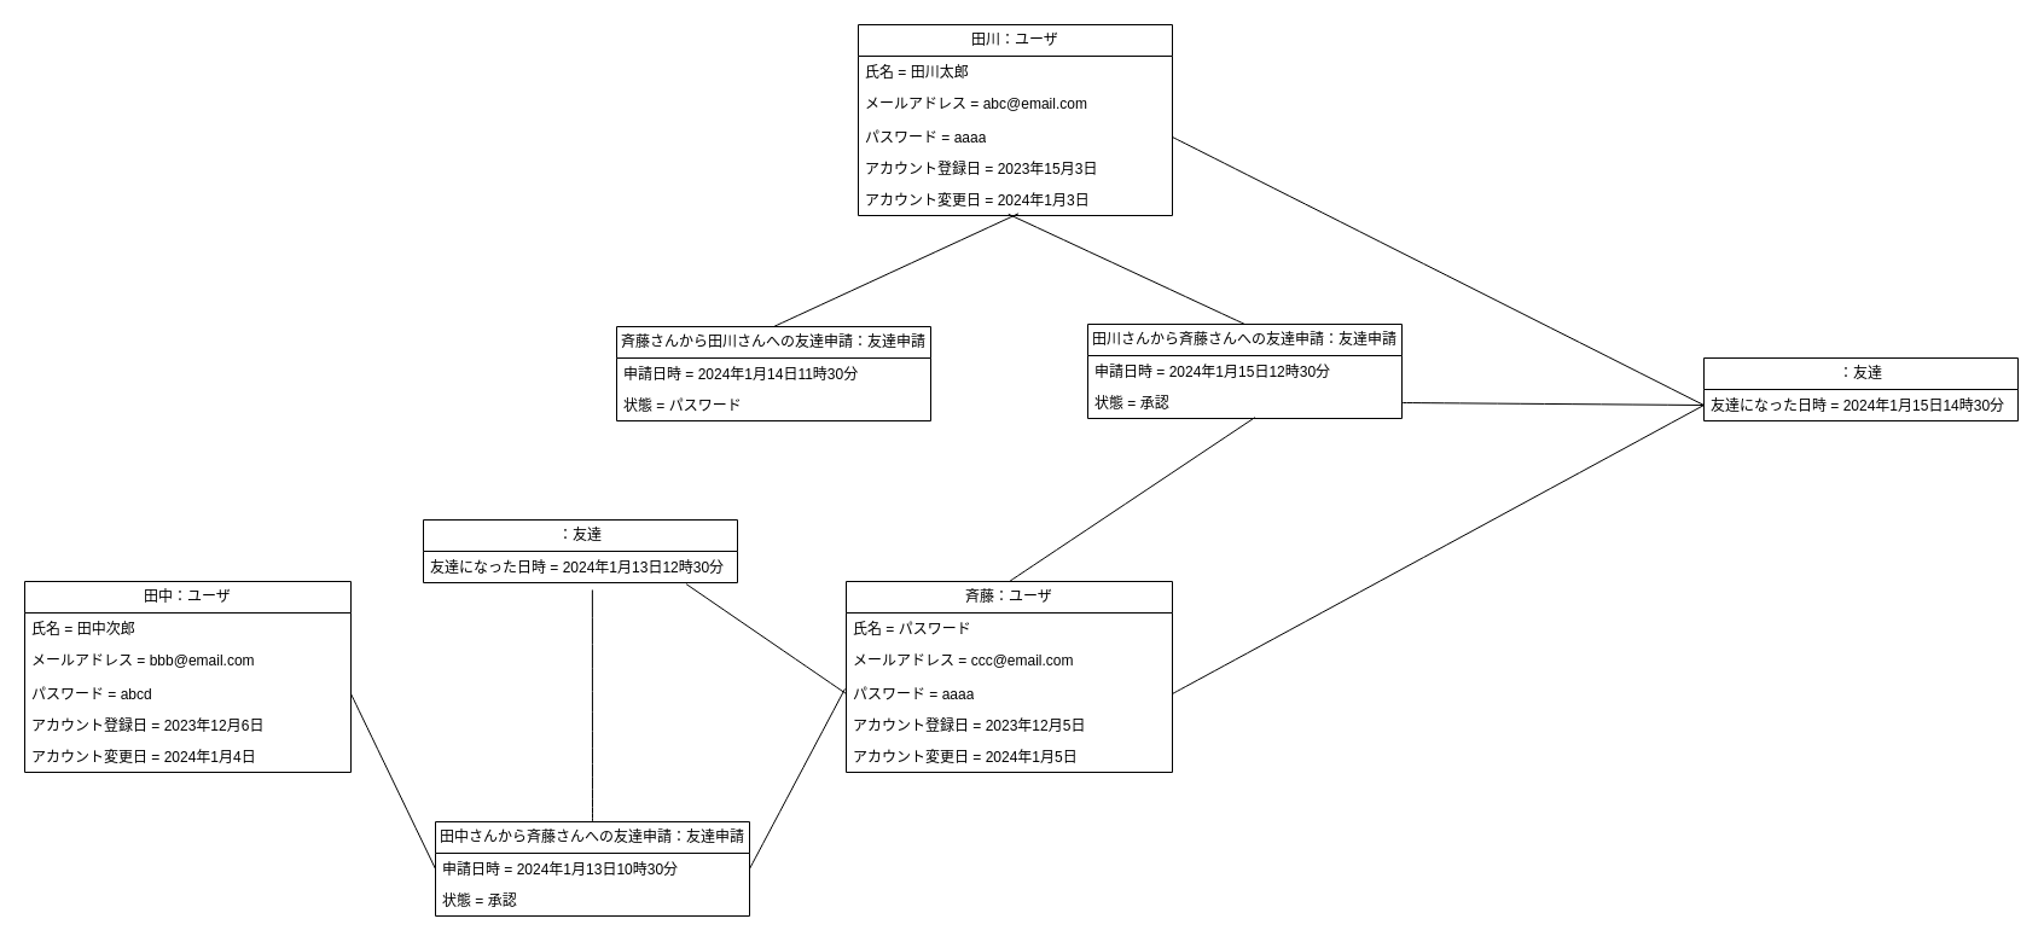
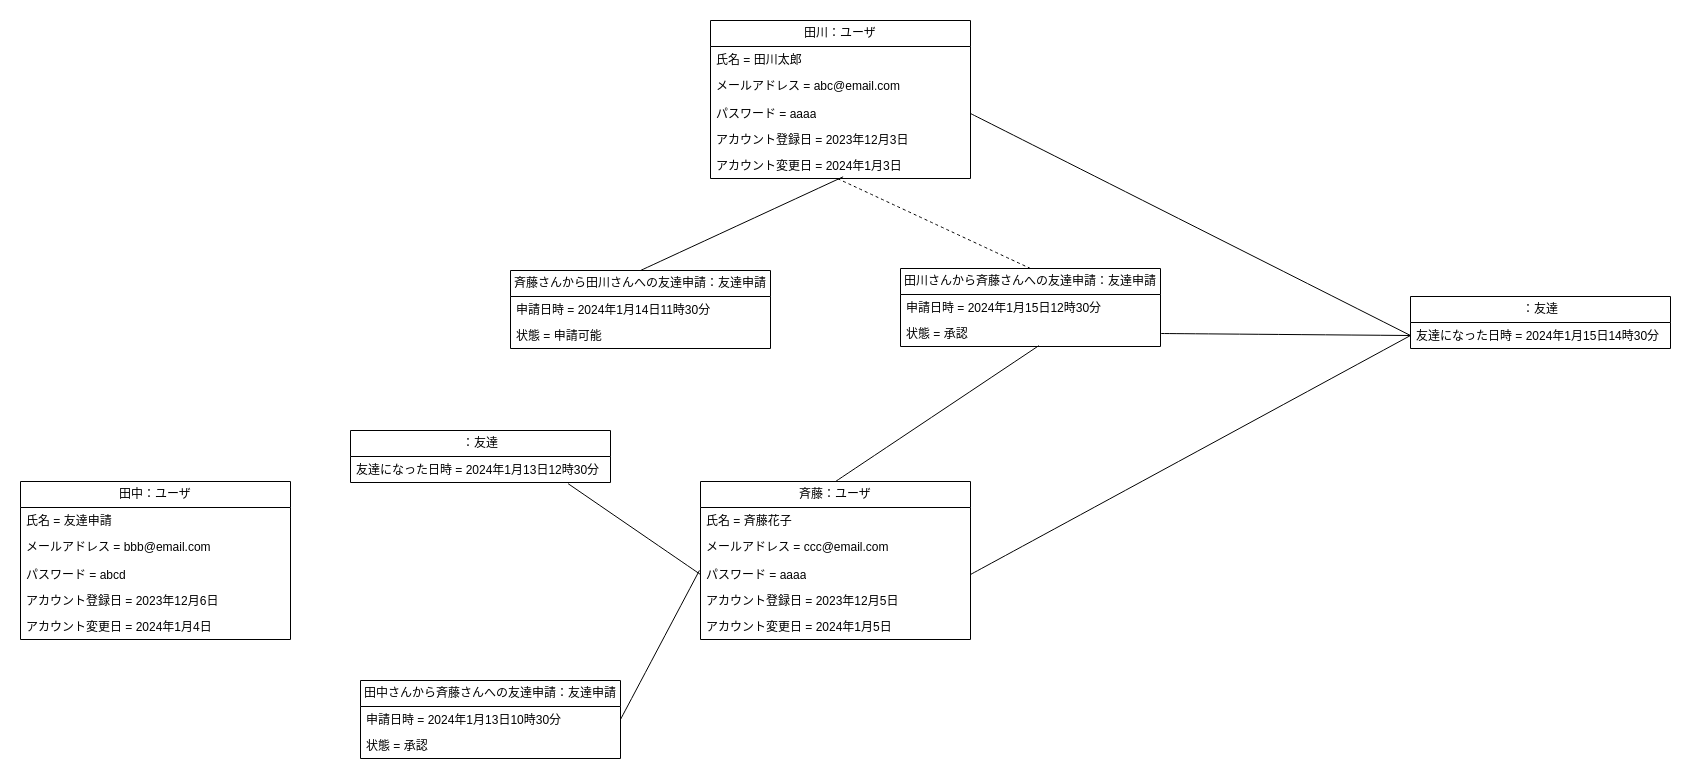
- <mxCell id="24" value="アカウント登録日 = 2023年15月3日" style="text;strokeColor=none;fillColor=none;align=left;verticalAlign=top;spacingLeft=4;spacingRight=4;overflow=hidden;rotatable=0;points=[[0,0.5],[1,0.5]];portConstraint=eastwest;whiteSpace=wrap;html=1;" parent="20" vertex="1"><mxGeometry y="106" width="260" height="26" as="geometry" /></mxCell>
+ <mxCell id="24" value="アカウント登録日 = 2023年12月3日" style="text;strokeColor=none;fillColor=none;align=left;verticalAlign=top;spacingLeft=4;spacingRight=4;overflow=hidden;rotatable=0;points=[[0,0.5],[1,0.5]];portConstraint=eastwest;whiteSpace=wrap;html=1;" parent="20" vertex="1"><mxGeometry y="106" width="260" height="26" as="geometry" /></mxCell>
- <mxCell id="33" style="edgeStyle=none;curved=1;rounded=0;orthogonalLoop=1;jettySize=auto;html=1;exitX=0.5;exitY=0;exitDx=0;exitDy=0;fontSize=12;startSize=8;endSize=8;endArrow=none;endFill=0;entryX=0.478;entryY=0.955;entryDx=0;entryDy=0;entryPerimeter=0;" parent="1" source="26" target="25" edge="1"><mxGeometry relative="1" as="geometry"><mxPoint x="840" y="180" as="targetPoint" /></mxGeometry></mxCell>
+ <mxCell id="33" style="edgeStyle=none;curved=1;rounded=0;orthogonalLoop=1;jettySize=auto;html=1;exitX=0.5;exitY=0;exitDx=0;exitDy=0;fontSize=12;startSize=8;endSize=8;endArrow=none;endFill=0;entryX=0.478;entryY=0.955;entryDx=0;entryDy=0;entryPerimeter=0;dashed=1;" parent="1" source="26" target="25" edge="1"><mxGeometry relative="1" as="geometry"><mxPoint x="840" y="180" as="targetPoint" /></mxGeometry></mxCell>
- <mxCell id="31" value="状態 = パスワード" style="text;strokeColor=none;fillColor=none;align=left;verticalAlign=top;spacingLeft=4;spacingRight=4;overflow=hidden;rotatable=0;points=[[0,0.5],[1,0.5]];portConstraint=eastwest;whiteSpace=wrap;html=1;" parent="29" vertex="1"><mxGeometry y="52" width="260" height="26" as="geometry" /></mxCell>
+ <mxCell id="31" value="状態 = 申請可能" style="text;strokeColor=none;fillColor=none;align=left;verticalAlign=top;spacingLeft=4;spacingRight=4;overflow=hidden;rotatable=0;points=[[0,0.5],[1,0.5]];portConstraint=eastwest;whiteSpace=wrap;html=1;" parent="29" vertex="1"><mxGeometry y="52" width="260" height="26" as="geometry" /></mxCell>
- <mxCell id="7" value="氏名 = 田中次郎" style="text;strokeColor=none;fillColor=none;align=left;verticalAlign=top;spacingLeft=4;spacingRight=4;overflow=hidden;rotatable=0;points=[[0,0.5],[1,0.5]];portConstraint=eastwest;whiteSpace=wrap;html=1;" parent="6" vertex="1"><mxGeometry y="26" width="270" height="26" as="geometry" /></mxCell>
+ <mxCell id="7" value="氏名 = 友達申請" style="text;strokeColor=none;fillColor=none;align=left;verticalAlign=top;spacingLeft=4;spacingRight=4;overflow=hidden;rotatable=0;points=[[0,0.5],[1,0.5]];portConstraint=eastwest;whiteSpace=wrap;html=1;" parent="6" vertex="1"><mxGeometry y="26" width="270" height="26" as="geometry" /></mxCell>
- <mxCell id="13" value="氏名 = パスワード" style="text;strokeColor=none;fillColor=none;align=left;verticalAlign=top;spacingLeft=4;spacingRight=4;overflow=hidden;rotatable=0;points=[[0,0.5],[1,0.5]];portConstraint=eastwest;whiteSpace=wrap;html=1;" parent="12" vertex="1"><mxGeometry y="26" width="270" height="26" as="geometry" /></mxCell>
+ <mxCell id="13" value="氏名 = 斉藤花子" style="text;strokeColor=none;fillColor=none;align=left;verticalAlign=top;spacingLeft=4;spacingRight=4;overflow=hidden;rotatable=0;points=[[0,0.5],[1,0.5]];portConstraint=eastwest;whiteSpace=wrap;html=1;" parent="12" vertex="1"><mxGeometry y="26" width="270" height="26" as="geometry" /></mxCell>
- <mxCell id="2" style="edgeStyle=none;curved=1;rounded=0;orthogonalLoop=1;jettySize=auto;html=1;exitX=0.5;exitY=0;exitDx=0;exitDy=0;entryX=0.538;entryY=1.231;entryDx=0;entryDy=0;fontSize=12;startSize=8;endSize=8;entryPerimeter=0;endArrow=none;endFill=0;" edge="1" parent="1" source="3" target="42"><mxGeometry relative="1" as="geometry"><mxPoint x="490" y="550" as="targetPoint" /></mxGeometry></mxCell>
- <mxCell id="18" style="edgeStyle=none;curved=1;rounded=0;orthogonalLoop=1;jettySize=auto;html=1;exitX=1;exitY=0.5;exitDx=0;exitDy=0;entryX=0;entryY=0.5;entryDx=0;entryDy=0;fontSize=12;startSize=8;endSize=8;endArrow=none;endFill=0;" parent="1" source="9" target="4" edge="1"><mxGeometry relative="1" as="geometry" /></mxCell>
